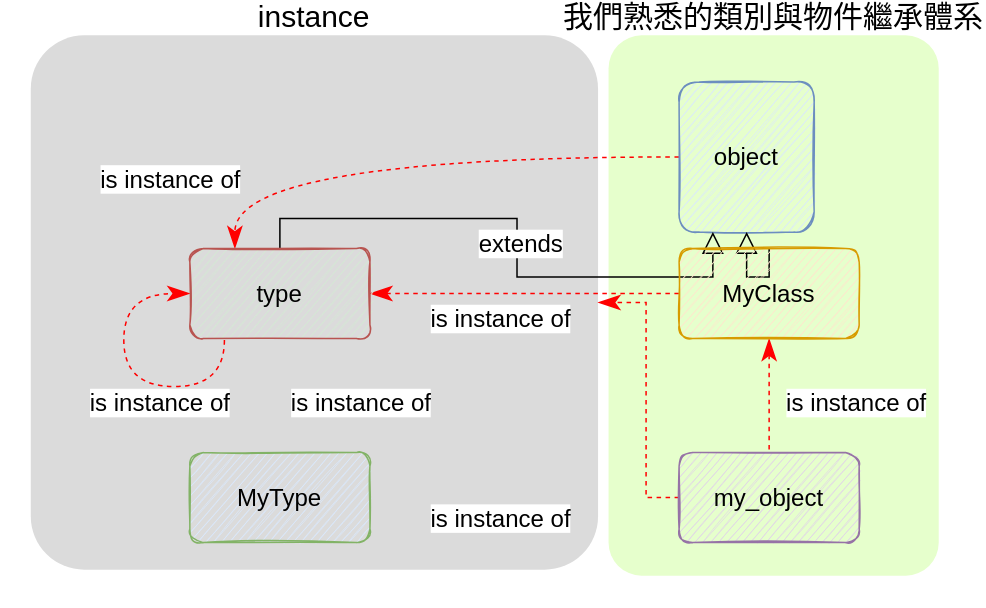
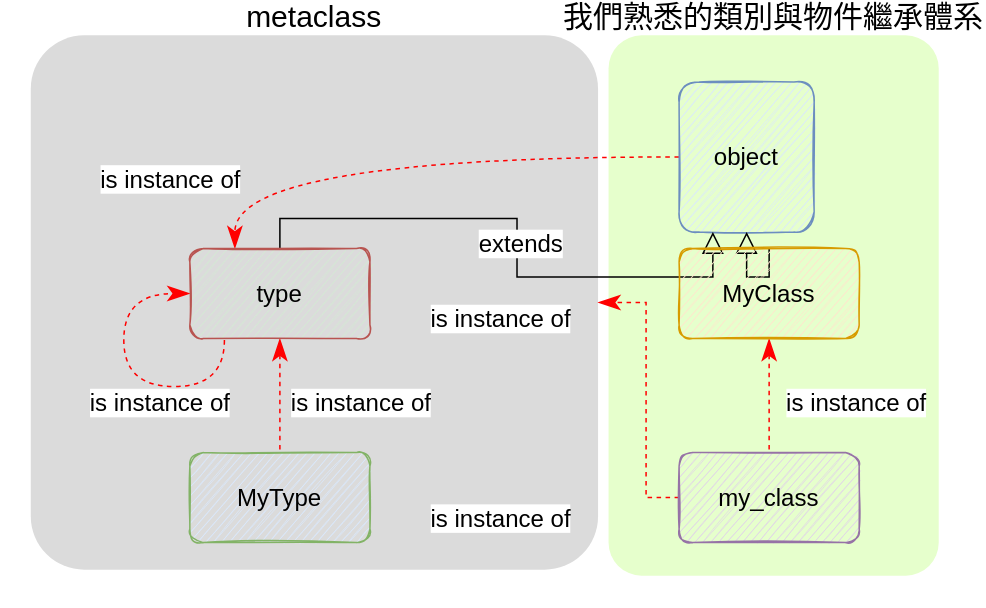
- <mxCell id="3" value="instance" style="rounded=1;arcSize=10;strokeColor=none;fillColor=#DBDBDB;gradientColor=none;sketch=0;fontSize=20;align=center;labelPosition=center;verticalLabelPosition=top;verticalAlign=bottom;" vertex="1" parent="1"><mxGeometry x="20" y="20" width="378" height="356" as="geometry" /></mxCell>
+ <mxCell id="3" value="metaclass" style="rounded=1;arcSize=10;strokeColor=none;fillColor=#DBDBDB;gradientColor=none;sketch=0;fontSize=20;align=center;labelPosition=center;verticalLabelPosition=top;verticalAlign=bottom;" vertex="1" parent="1"><mxGeometry x="20" y="20" width="378" height="356" as="geometry" /></mxCell>
- <mxCell id="10" value="" style="edgeStyle=orthogonalEdgeStyle;rounded=0;sketch=0;orthogonalLoop=1;jettySize=auto;html=1;dashed=1;startArrow=classicThin;startFill=1;startSize=12;endArrow=none;endFill=0;endSize=6;fontSize=16;strokeColor=#FF0000;" edge="1" parent="1" source="11" target="15"><mxGeometry relative="1" as="geometry" /></mxCell>
+ <mxCell id="10" value="" style="edgeStyle=orthogonalEdgeStyle;rounded=0;sketch=0;orthogonalLoop=1;jettySize=auto;html=1;dashed=1;startArrow=classicThin;startFill=1;startSize=12;endArrow=none;endFill=0;endSize=6;fontSize=16;strokeColor=#FF0000;" edge="1" parent="1" source="11" target="19"><mxGeometry relative="1" as="geometry" /></mxCell>
- <mxCell id="17" value="my_object" style="rounded=1;whiteSpace=wrap;html=1;sketch=1;fontSize=16;fillColor=#e1d5e7;strokeColor=#9673a6;" vertex="1" parent="1"><mxGeometry x="452" y="298" width="120" height="60" as="geometry" /></mxCell>
+ <mxCell id="17" value="my_class" style="rounded=1;whiteSpace=wrap;html=1;sketch=1;fontSize=16;fillColor=#e1d5e7;strokeColor=#9673a6;" vertex="1" parent="1"><mxGeometry x="452" y="298" width="120" height="60" as="geometry" /></mxCell>
